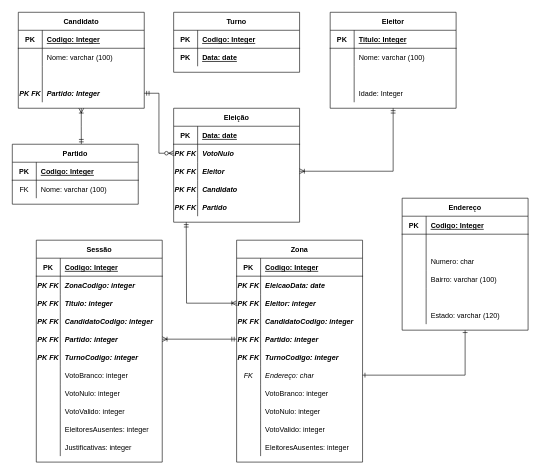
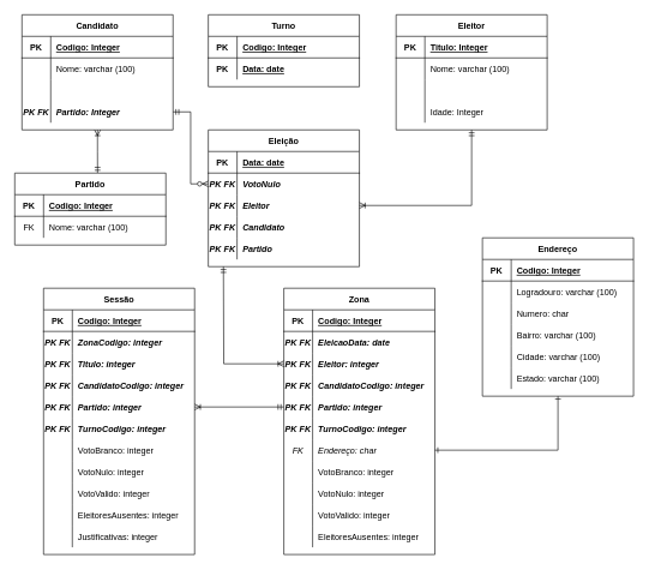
+ <mxCell id="134" value="Logradouro: varchar (100)" style="shape=partialRectangle;connectable=0;fillColor=none;top=0;left=0;bottom=0;right=0;align=left;spacingLeft=6;overflow=hidden;" vertex="1" parent="132"><mxGeometry x="40" width="170" height="30" as="geometry" /></mxCell>
+ <mxCell id="143" value="Cidade: varchar (100)" style="shape=partialRectangle;connectable=0;fillColor=none;top=0;left=0;bottom=0;right=0;align=left;spacingLeft=6;overflow=hidden;" vertex="1" parent="141"><mxGeometry x="40" width="170" height="30" as="geometry" /></mxCell>
- <mxCell id="146" value="Estado: varchar (120)" style="shape=partialRectangle;connectable=0;fillColor=none;top=0;left=0;bottom=0;right=0;align=left;spacingLeft=6;overflow=hidden;" vertex="1" parent="144"><mxGeometry x="40" width="170" height="30" as="geometry" /></mxCell>
+ <mxCell id="146" value="Estado: varchar (100)" style="shape=partialRectangle;connectable=0;fillColor=none;top=0;left=0;bottom=0;right=0;align=left;spacingLeft=6;overflow=hidden;" vertex="1" parent="144"><mxGeometry x="40" width="170" height="30" as="geometry" /></mxCell>
